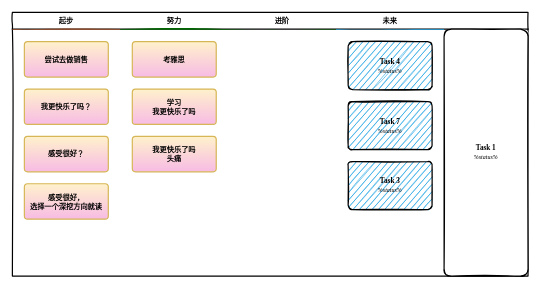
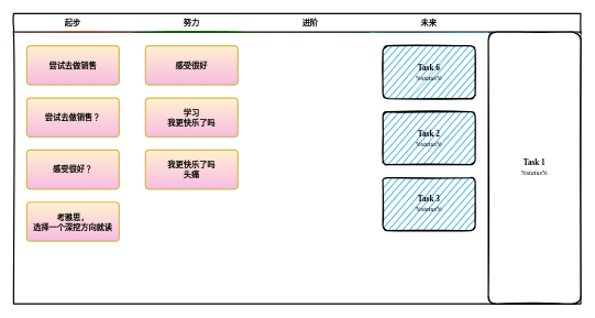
- <mxCell id="9" value="考雅思" style="whiteSpace=wrap;html=1;strokeWidth=2;fillColor=#fff2cc;fontStyle=1;spacingTop=0;rounded=1;arcSize=9;points=[];fontFamily=Permanent Marker;hachureGap=8;fillWeight=1;strokeColor=#d6b656;gradientColor=#f7bbe4;" vertex="1" parent="8"><mxGeometry x="20" y="21" width="140" height="59" as="geometry" /></mxCell>
+ <mxCell id="9" value="感受很好" style="whiteSpace=wrap;html=1;strokeWidth=2;fillColor=#fff2cc;fontStyle=1;spacingTop=0;rounded=1;arcSize=9;points=[];fontFamily=Permanent Marker;hachureGap=8;fillWeight=1;strokeColor=#d6b656;gradientColor=#f7bbe4;" vertex="1" parent="8"><mxGeometry x="20" y="21" width="140" height="59" as="geometry" /></mxCell>
- <mxCell id="14" value="Task 4&lt;br&gt;&lt;span style=&quot;font-weight: normal&quot;&gt;&lt;i&gt;&lt;font style=&quot;font-size: 10px&quot;&gt;%status%&lt;/font&gt;&lt;/i&gt;&lt;/span&gt;" style="whiteSpace=wrap;html=1;strokeWidth=2;fillColor=swimlane;fontStyle=1;spacingTop=0;rounded=1;arcSize=9;points=[];sketch=1;fontFamily=Permanent Marker;hachureGap=8;fillWeight=1;" vertex="1" parent="13"><mxGeometry x="20" y="21" width="140" height="80" as="geometry" /></mxCell>
+ <mxCell id="14" value="Task 6&lt;br&gt;&lt;span style=&quot;font-weight: normal&quot;&gt;&lt;i&gt;&lt;font style=&quot;font-size: 10px&quot;&gt;%status%&lt;/font&gt;&lt;/i&gt;&lt;/span&gt;" style="whiteSpace=wrap;html=1;strokeWidth=2;fillColor=swimlane;fontStyle=1;spacingTop=0;rounded=1;arcSize=9;points=[];sketch=1;fontFamily=Permanent Marker;hachureGap=8;fillWeight=1;" vertex="1" parent="13"><mxGeometry x="20" y="21" width="140" height="80" as="geometry" /></mxCell>
- <mxCell id="5" value="我更快乐了吗？" style="whiteSpace=wrap;html=1;strokeWidth=2;fillColor=#fff2cc;fontStyle=1;spacingTop=0;rounded=1;arcSize=9;points=[];fontFamily=Permanent Marker;hachureGap=8;fillWeight=1;strokeColor=#d6b656;gradientColor=#f7bbe4;" vertex="1" parent="3"><mxGeometry x="20" y="100" width="140" height="59" as="geometry" /></mxCell>
+ <mxCell id="5" value="尝试去做销售？" style="whiteSpace=wrap;html=1;strokeWidth=2;fillColor=#fff2cc;fontStyle=1;spacingTop=0;rounded=1;arcSize=9;points=[];fontFamily=Permanent Marker;hachureGap=8;fillWeight=1;strokeColor=#d6b656;gradientColor=#f7bbe4;" vertex="1" parent="3"><mxGeometry x="20" y="100" width="140" height="59" as="geometry" /></mxCell>
- <mxCell id="15" value="Task 7&lt;br&gt;&lt;span style=&quot;font-weight: normal&quot;&gt;&lt;i&gt;&lt;font style=&quot;font-size: 10px&quot;&gt;%status%&lt;/font&gt;&lt;/i&gt;&lt;/span&gt;" style="whiteSpace=wrap;html=1;strokeWidth=2;fillColor=swimlane;fontStyle=1;spacingTop=0;rounded=1;arcSize=9;points=[];sketch=1;fontFamily=Permanent Marker;hachureGap=8;fillWeight=1;" vertex="1" parent="13"><mxGeometry x="20" y="121" width="140" height="80" as="geometry" /></mxCell>
+ <mxCell id="15" value="Task 2&lt;br&gt;&lt;span style=&quot;font-weight: normal&quot;&gt;&lt;i&gt;&lt;font style=&quot;font-size: 10px&quot;&gt;%status%&lt;/font&gt;&lt;/i&gt;&lt;/span&gt;" style="whiteSpace=wrap;html=1;strokeWidth=2;fillColor=swimlane;fontStyle=1;spacingTop=0;rounded=1;arcSize=9;points=[];sketch=1;fontFamily=Permanent Marker;hachureGap=8;fillWeight=1;" vertex="1" parent="13"><mxGeometry x="20" y="121" width="140" height="80" as="geometry" /></mxCell>
- <mxCell id="7" value="感受很好，&lt;br&gt;选择一个深挖方向就读" style="whiteSpace=wrap;html=1;strokeWidth=2;fillColor=#fff2cc;fontStyle=1;spacingTop=0;rounded=1;arcSize=9;points=[];fontFamily=Permanent Marker;hachureGap=8;fillWeight=1;strokeColor=#d6b656;gradientColor=#f7bbe4;" vertex="1" parent="3"><mxGeometry x="20" y="258" width="140" height="59" as="geometry" /></mxCell>
+ <mxCell id="7" value="考雅思，&lt;br&gt;选择一个深挖方向就读" style="whiteSpace=wrap;html=1;strokeWidth=2;fillColor=#fff2cc;fontStyle=1;spacingTop=0;rounded=1;arcSize=9;points=[];fontFamily=Permanent Marker;hachureGap=8;fillWeight=1;strokeColor=#d6b656;gradientColor=#f7bbe4;" vertex="1" parent="3"><mxGeometry x="20" y="258" width="140" height="59" as="geometry" /></mxCell>
